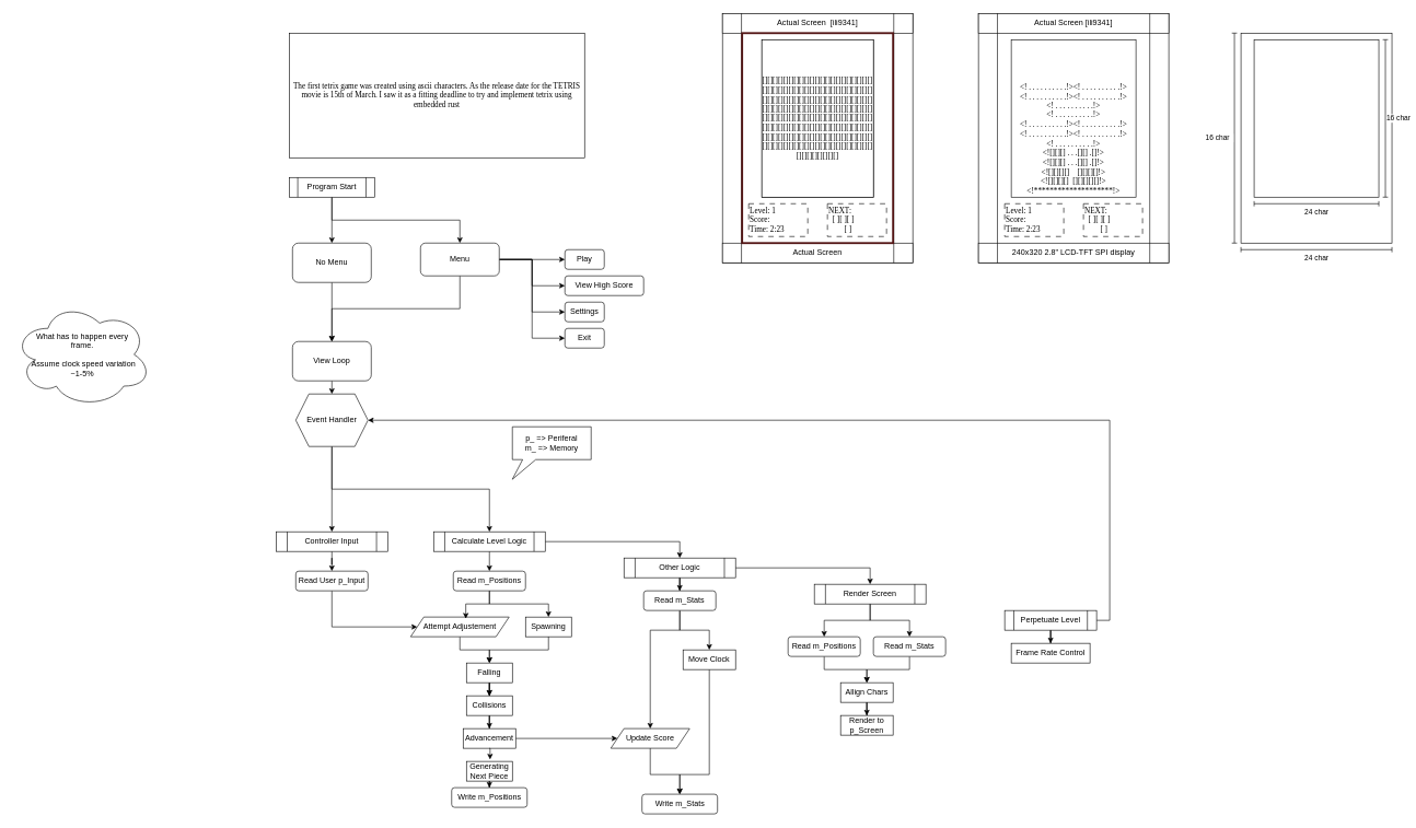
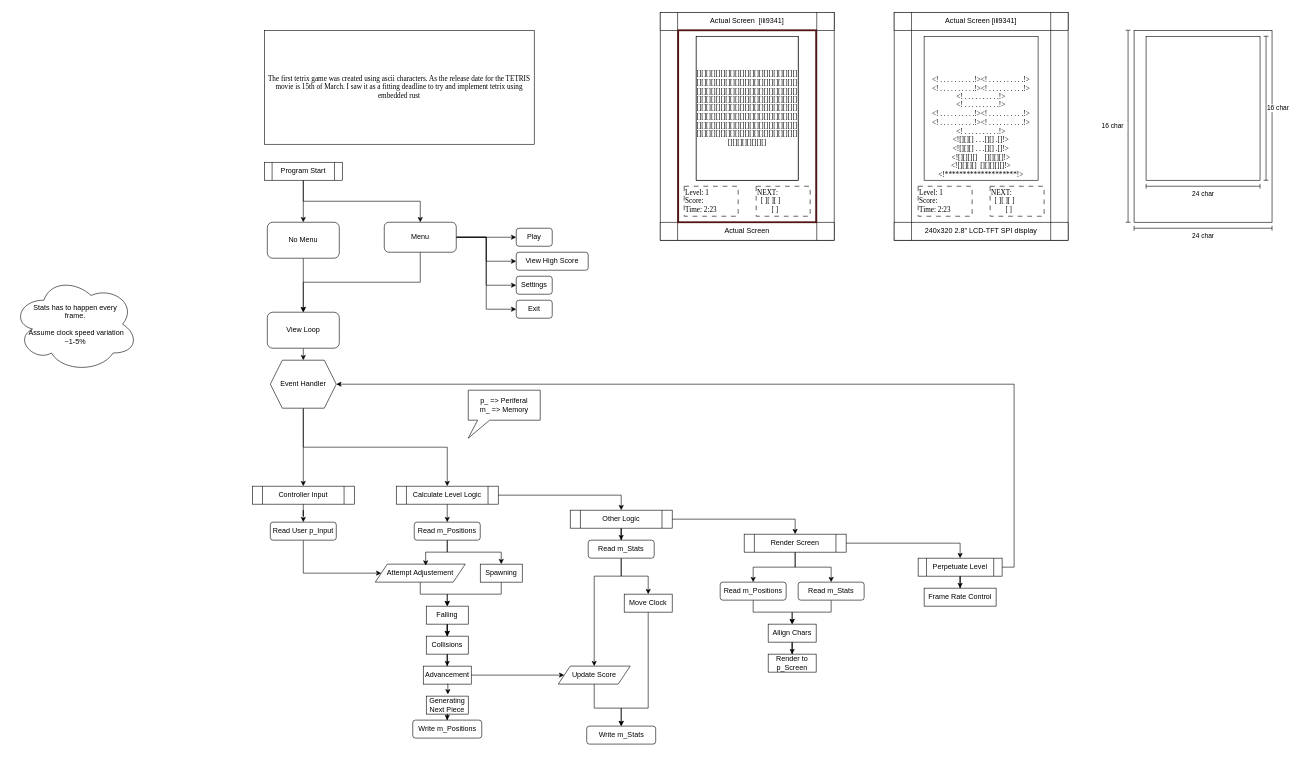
- <mxCell id="49" value="What has to happen every frame.&lt;br&gt;&lt;br&gt;&amp;nbsp;Assume clock speed variation ~1-5%" style="ellipse;shape=cloud;whiteSpace=wrap;html=1;spacing=20;" parent="1" vertex="1"><mxGeometry x="20" y="460" width="210" height="160" as="geometry" /></mxCell>
+ <mxCell id="49" value="Stats has to happen every frame.&lt;br&gt;&lt;br&gt;&amp;nbsp;Assume clock speed variation ~1-5%" style="ellipse;shape=cloud;whiteSpace=wrap;html=1;spacing=20;" parent="1" vertex="1"><mxGeometry x="20" y="460" width="210" height="160" as="geometry" /></mxCell>
+ <mxCell id="50" style="edgeStyle=orthogonalEdgeStyle;rounded=0;orthogonalLoop=1;jettySize=auto;html=1;exitX=1;exitY=0.5;exitDx=0;exitDy=0;entryX=0.5;entryY=0;entryDx=0;entryDy=0;" parent="1" source="53" target="56" edge="1"><mxGeometry relative="1" as="geometry" /></mxCell>
